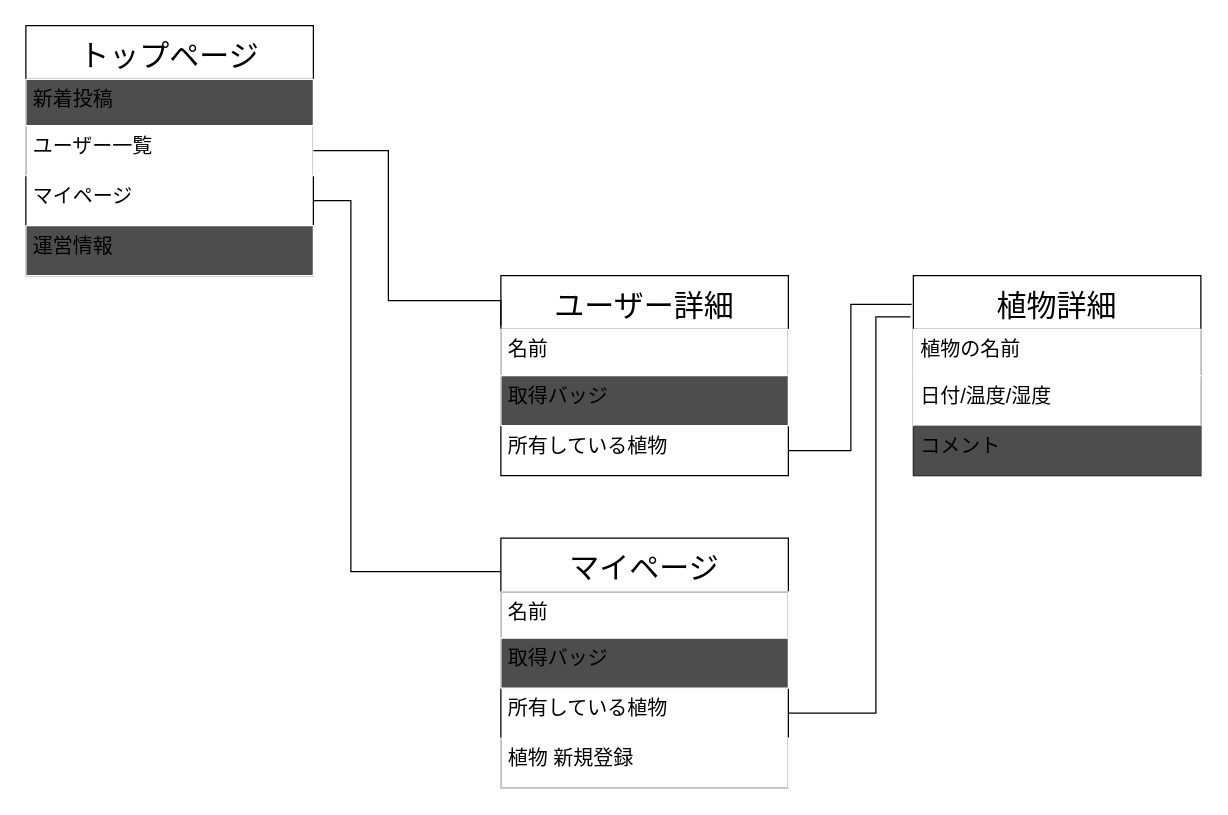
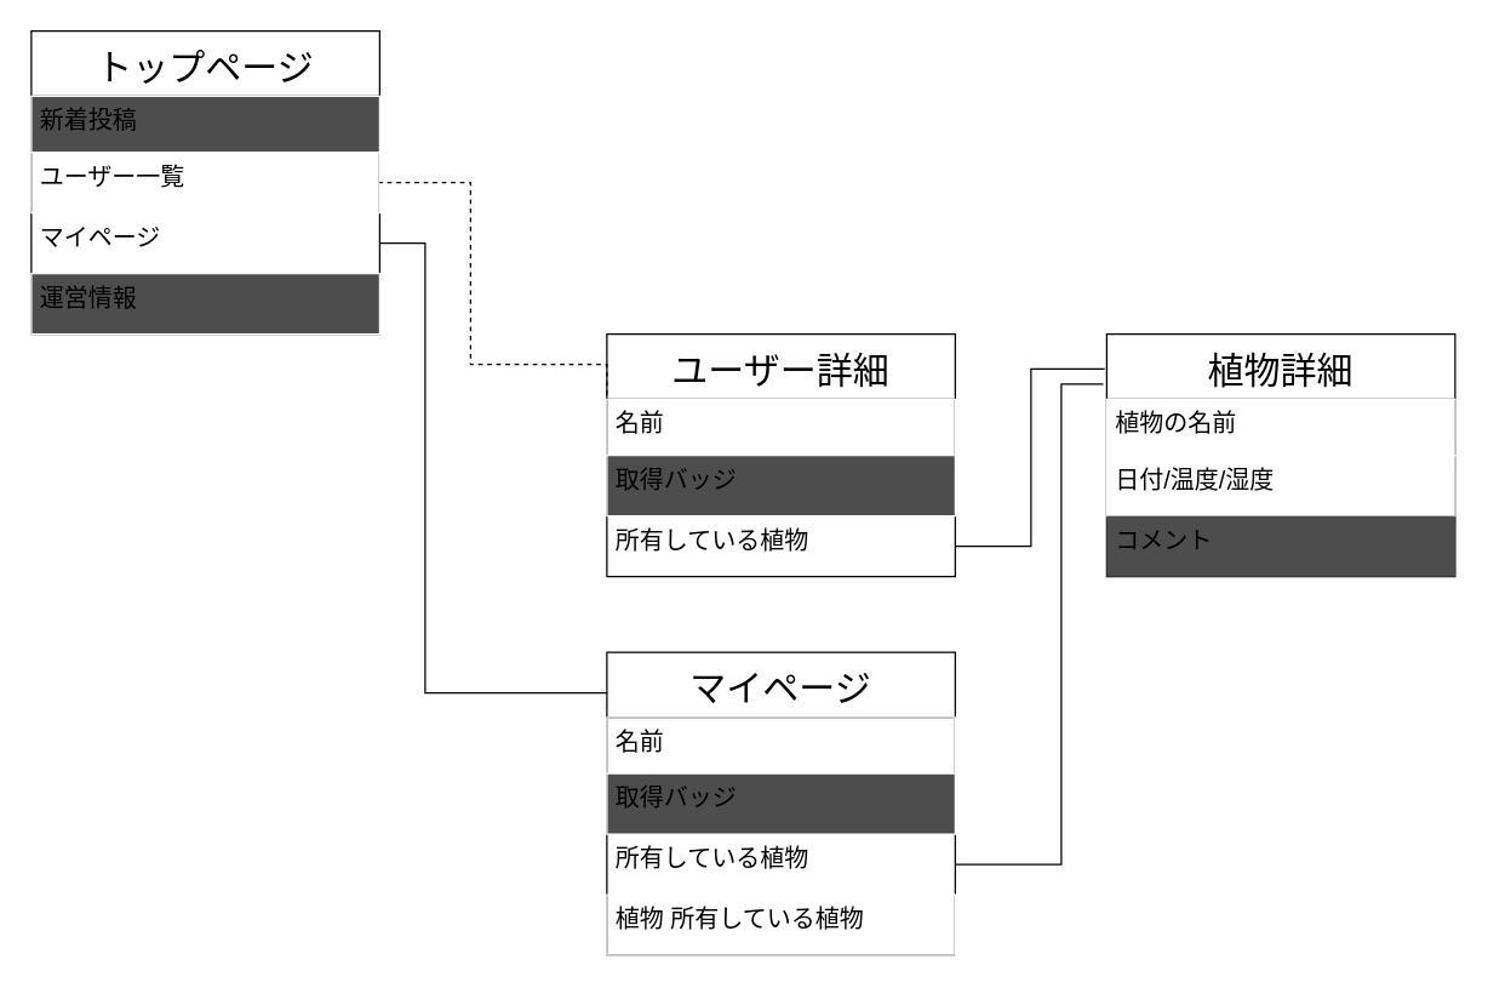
- <mxCell id="7" style="edgeStyle=orthogonalEdgeStyle;rounded=0;orthogonalLoop=1;jettySize=auto;html=1;exitX=0;exitY=0.25;exitDx=0;exitDy=0;entryX=1;entryY=0.5;entryDx=0;entryDy=0;endArrow=none;endFill=0;fontSize=24;" parent="1" source="9" target="4" edge="1"><mxGeometry relative="1" as="geometry"><Array as="points"><mxPoint x="400" y="240" /><mxPoint x="310" y="240" /><mxPoint x="310" y="120" /></Array></mxGeometry></mxCell>
+ <mxCell id="7" style="edgeStyle=orthogonalEdgeStyle;rounded=0;orthogonalLoop=1;jettySize=auto;html=1;exitX=0;exitY=0.25;exitDx=0;exitDy=0;entryX=1;entryY=0.5;entryDx=0;entryDy=0;endArrow=none;endFill=0;fontSize=24;dashed=1;" parent="1" source="9" target="4" edge="1"><mxGeometry relative="1" as="geometry"><Array as="points"><mxPoint x="400" y="240" /><mxPoint x="310" y="240" /><mxPoint x="310" y="120" /></Array></mxGeometry></mxCell>
- <mxCell id="17" value="植物 新規登録" style="text;strokeColor=#FFFFFF;fillColor=none;align=left;verticalAlign=top;spacingLeft=4;spacingRight=4;overflow=hidden;rotatable=0;points=[[0,0.5],[1,0.5]];portConstraint=eastwest;fontSize=16;" parent="13" vertex="1"><mxGeometry y="160" width="230" height="40" as="geometry" /></mxCell>
+ <mxCell id="17" value="植物 所有している植物" style="text;strokeColor=#FFFFFF;fillColor=none;align=left;verticalAlign=top;spacingLeft=4;spacingRight=4;overflow=hidden;rotatable=0;points=[[0,0.5],[1,0.5]];portConstraint=eastwest;fontSize=16;" parent="13" vertex="1"><mxGeometry y="160" width="230" height="40" as="geometry" /></mxCell>
